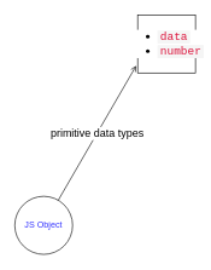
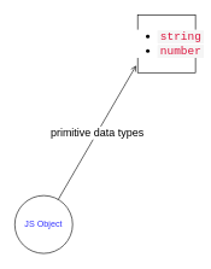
- <mxCell id="3" value="&lt;ul style=&quot;box-sizing: inherit; color: rgb(0, 0, 0); font-family: Verdana, sans-serif; font-size: 15px; text-align: start; background-color: rgb(255, 255, 255);&quot;&gt;&lt;li style=&quot;box-sizing: inherit;&quot;&gt;&lt;code style=&quot;box-sizing: inherit; font-family: Consolas, Menlo, &amp;quot;courier new&amp;quot;, monospace; font-size: 15.75px; color: crimson; background-color: rgba(222, 222, 222, 0.3); padding-left: 4px; padding-right: 4px;&quot; class=&quot;w3-codespan&quot;&gt;data&lt;/code&gt;&lt;/li&gt;&lt;li style=&quot;box-sizing: inherit;&quot;&gt;&lt;code style=&quot;box-sizing: inherit; font-family: Consolas, Menlo, &amp;quot;courier new&amp;quot;, monospace; font-size: 15.75px; color: crimson; background-color: rgba(222, 222, 222, 0.3); padding-left: 4px; padding-right: 4px;&quot; class=&quot;w3-codespan&quot;&gt;number&lt;/code&gt;&lt;/li&gt;&lt;/ul&gt;" style="whiteSpace=wrap;html=1;aspect=fixed;fontColor=#3333FF;" vertex="1" parent="1"><mxGeometry x="190" y="20" width="80" height="80" as="geometry" /></mxCell>
+ <mxCell id="3" value="&lt;ul style=&quot;box-sizing: inherit; color: rgb(0, 0, 0); font-family: Verdana, sans-serif; font-size: 15px; text-align: start; background-color: rgb(255, 255, 255);&quot;&gt;&lt;li style=&quot;box-sizing: inherit;&quot;&gt;&lt;code style=&quot;box-sizing: inherit; font-family: Consolas, Menlo, &amp;quot;courier new&amp;quot;, monospace; font-size: 15.75px; color: crimson; background-color: rgba(222, 222, 222, 0.3); padding-left: 4px; padding-right: 4px;&quot; class=&quot;w3-codespan&quot;&gt;string&lt;/code&gt;&lt;/li&gt;&lt;li style=&quot;box-sizing: inherit;&quot;&gt;&lt;code style=&quot;box-sizing: inherit; font-family: Consolas, Menlo, &amp;quot;courier new&amp;quot;, monospace; font-size: 15.75px; color: crimson; background-color: rgba(222, 222, 222, 0.3); padding-left: 4px; padding-right: 4px;&quot; class=&quot;w3-codespan&quot;&gt;number&lt;/code&gt;&lt;/li&gt;&lt;/ul&gt;" style="whiteSpace=wrap;html=1;aspect=fixed;fontColor=#3333FF;" vertex="1" parent="1"><mxGeometry x="190" y="20" width="80" height="80" as="geometry" /></mxCell>
